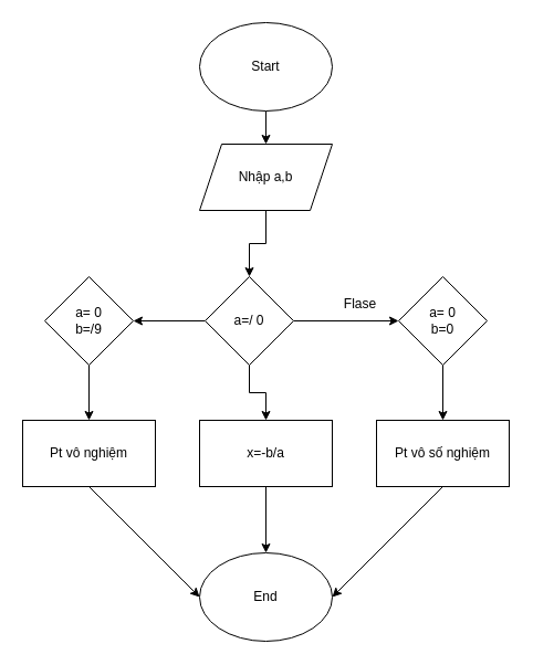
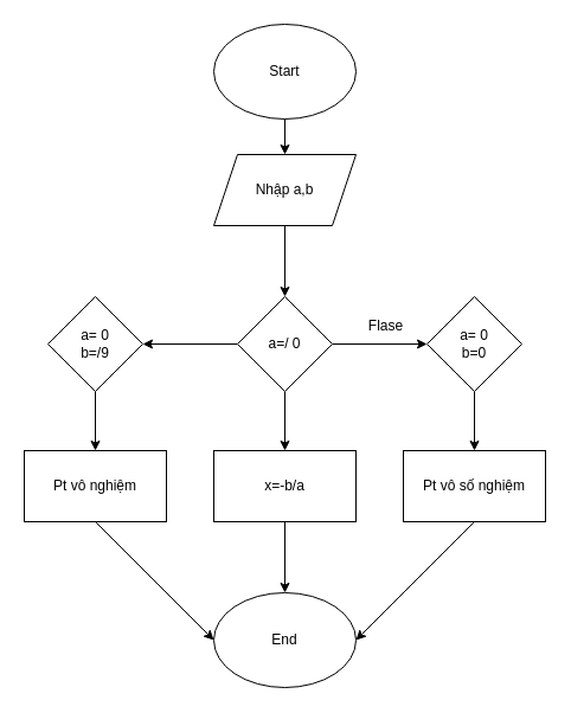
- <mxCell id="9" value="a=/ 0" style="rhombus;whiteSpace=wrap;html=1;" vertex="1" parent="1"><mxGeometry x="185" y="250" width="80" height="80" as="geometry" /></mxCell>
+ <mxCell id="9" value="a=/ 0" style="rhombus;whiteSpace=wrap;html=1;" vertex="1" parent="1"><mxGeometry x="200" y="250" width="80" height="80" as="geometry" /></mxCell>
